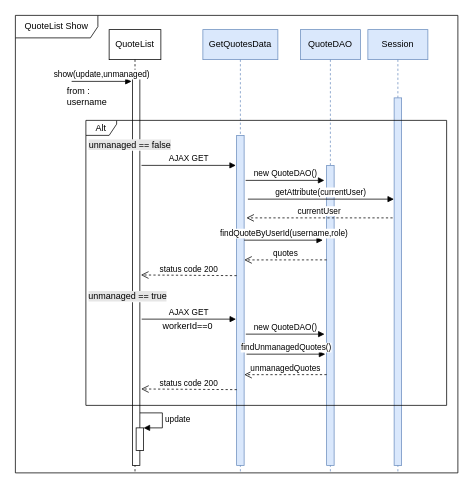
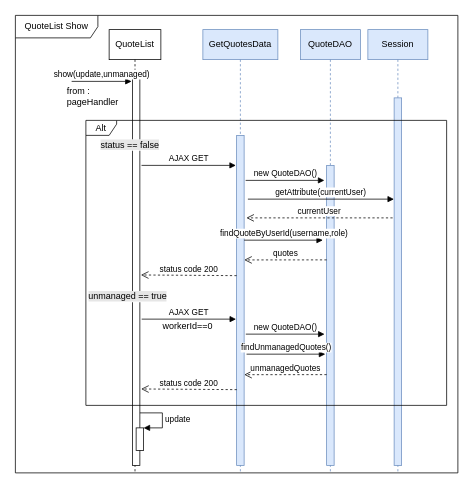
- <mxCell id="8" value="from :&lt;br&gt;username" style="text;html=1;strokeColor=none;fillColor=none;align=left;verticalAlign=middle;whiteSpace=wrap;rounded=0;labelBackgroundColor=#FFFFFF;" parent="1" vertex="1"><mxGeometry x="87" y="113" width="80" height="30" as="geometry" /></mxCell>
+ <mxCell id="8" value="from :&lt;br&gt;pageHandler" style="text;html=1;strokeColor=none;fillColor=none;align=left;verticalAlign=middle;whiteSpace=wrap;rounded=0;labelBackgroundColor=#FFFFFF;" parent="1" vertex="1"><mxGeometry x="87" y="113" width="80" height="30" as="geometry" /></mxCell>
- <mxCell id="15" value="&lt;span style=&quot;background-color: rgb(230, 230, 230);&quot;&gt;unmanaged == false&lt;/span&gt;" style="text;html=1;strokeColor=none;fillColor=none;align=center;verticalAlign=middle;whiteSpace=wrap;rounded=0;labelBackgroundColor=#FFFFFF;" parent="1" vertex="1"><mxGeometry x="113" y="178" width="120" height="30" as="geometry" /></mxCell>
+ <mxCell id="15" value="&lt;span style=&quot;background-color: rgb(230, 230, 230);&quot;&gt;status == false&lt;/span&gt;" style="text;html=1;strokeColor=none;fillColor=none;align=center;verticalAlign=middle;whiteSpace=wrap;rounded=0;labelBackgroundColor=#FFFFFF;" parent="1" vertex="1"><mxGeometry x="113" y="178" width="120" height="30" as="geometry" /></mxCell>
